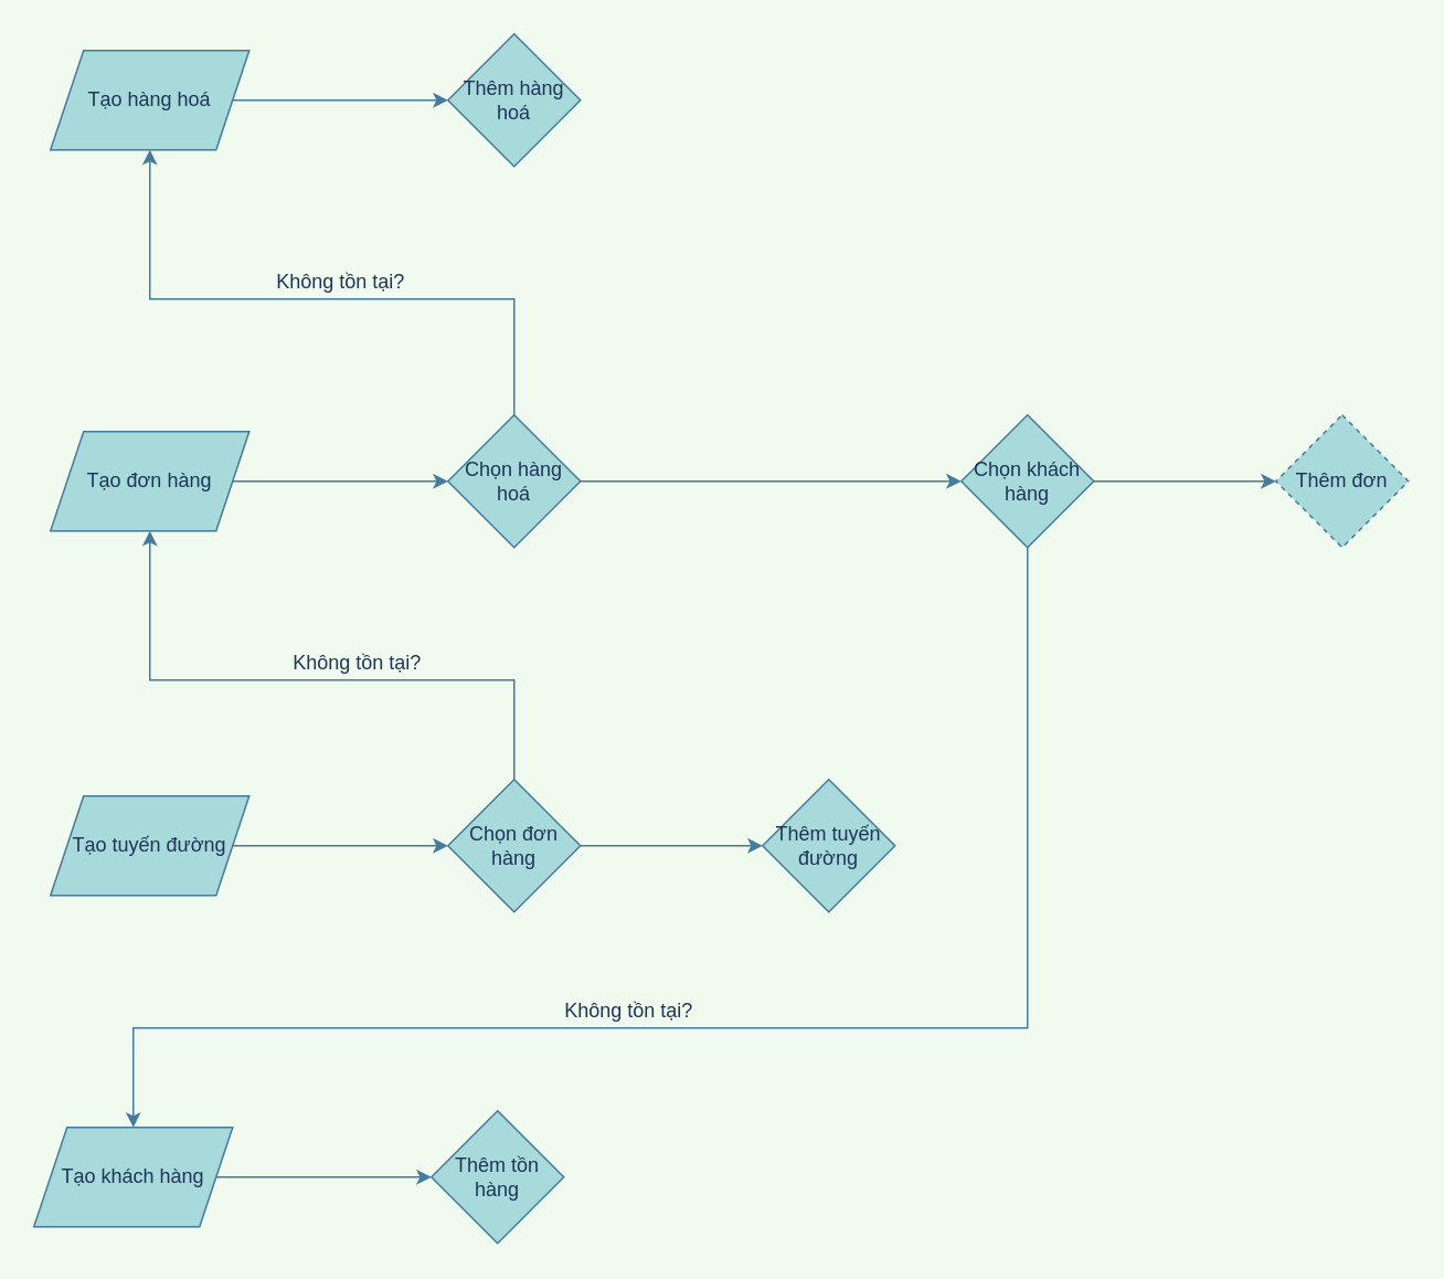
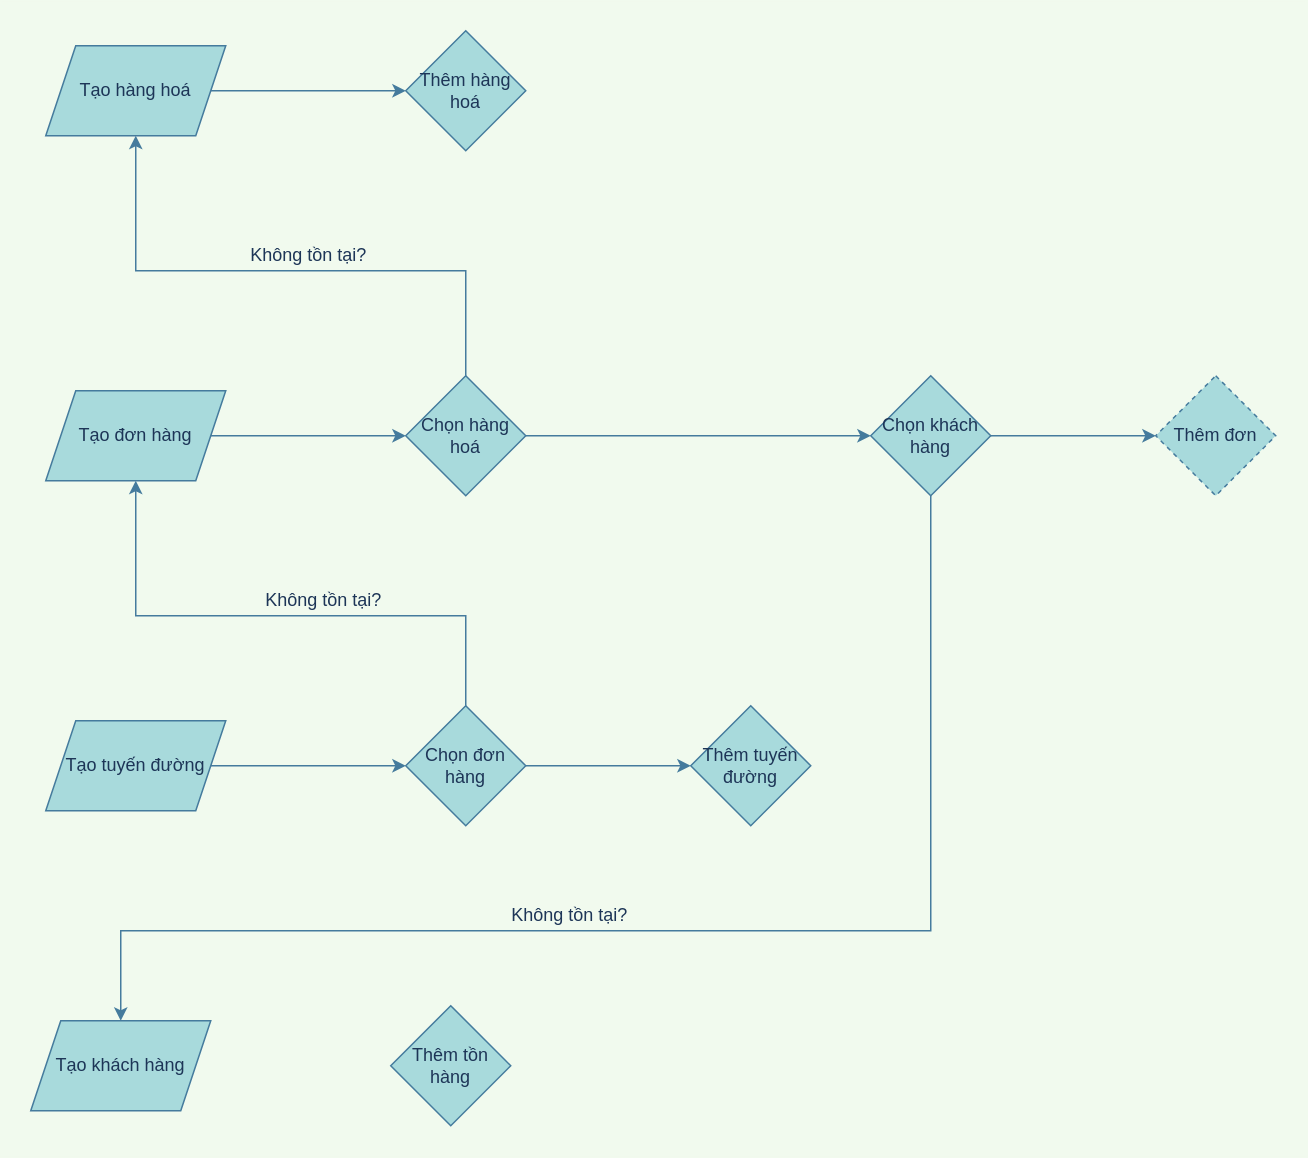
- <mxCell id="21" style="edgeStyle=orthogonalEdgeStyle;rounded=0;orthogonalLoop=1;jettySize=auto;html=1;entryX=0;entryY=0.5;entryDx=0;entryDy=0;labelBackgroundColor=#F1FAEE;strokeColor=#457B9D;fontColor=#1D3557;" edge="1" parent="1" source="22" target="23"><mxGeometry relative="1" as="geometry"><mxPoint x="260" y="710" as="targetPoint" /></mxGeometry></mxCell>
